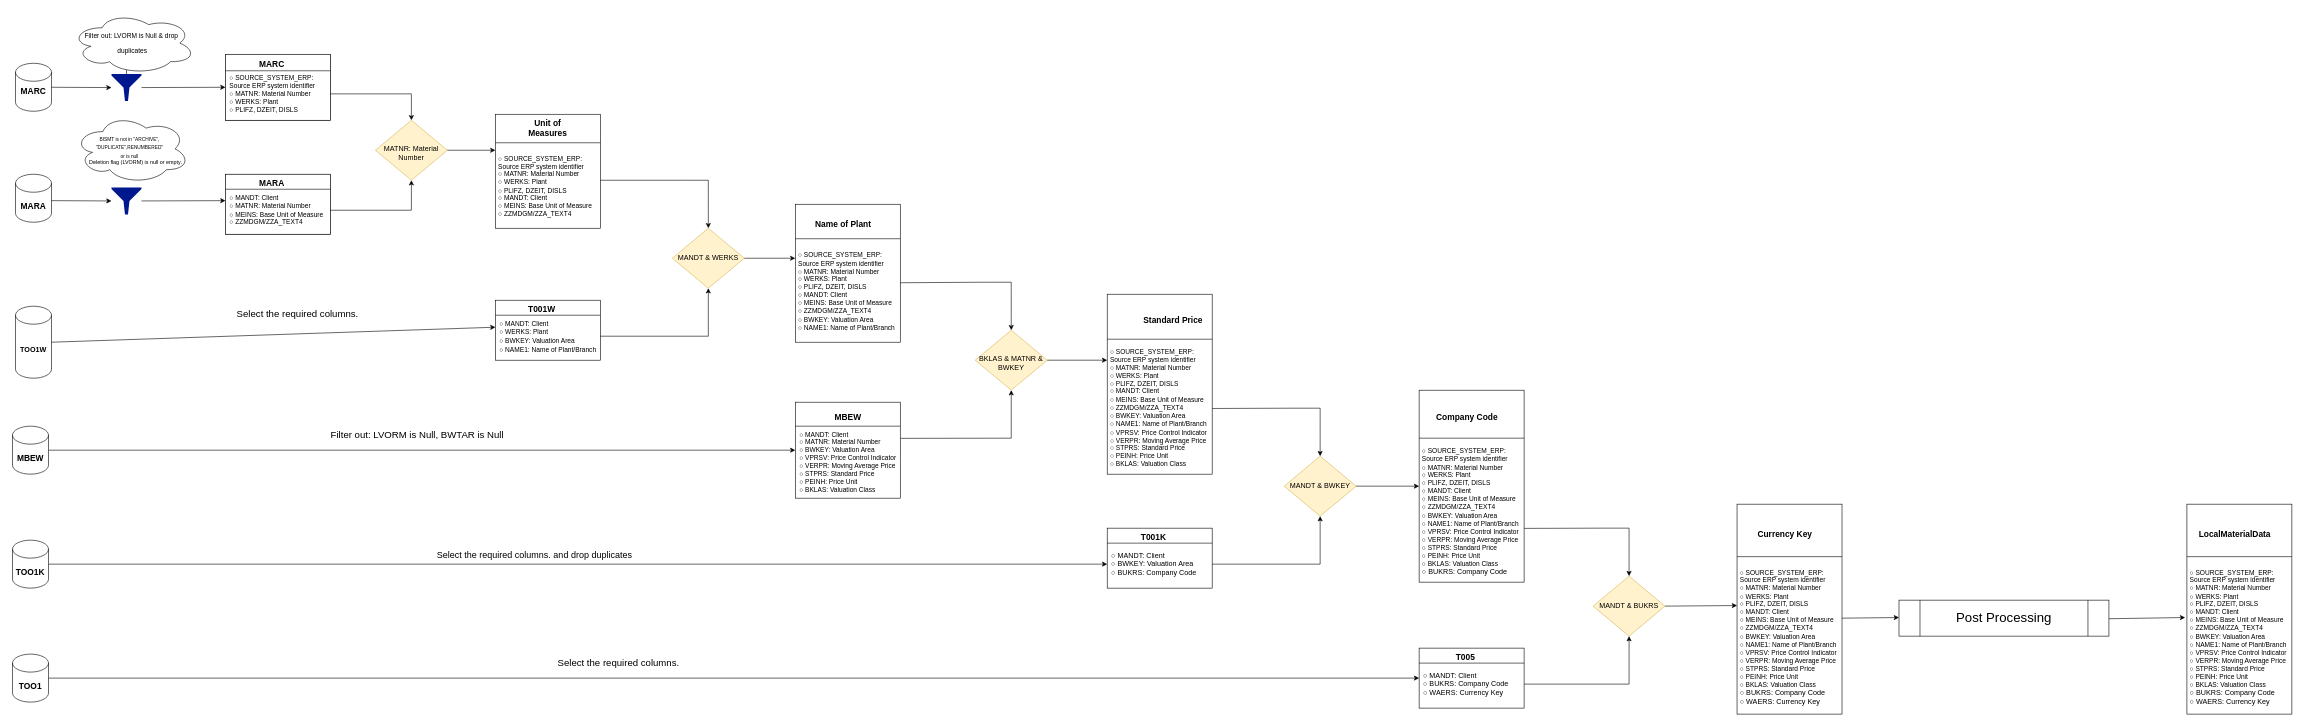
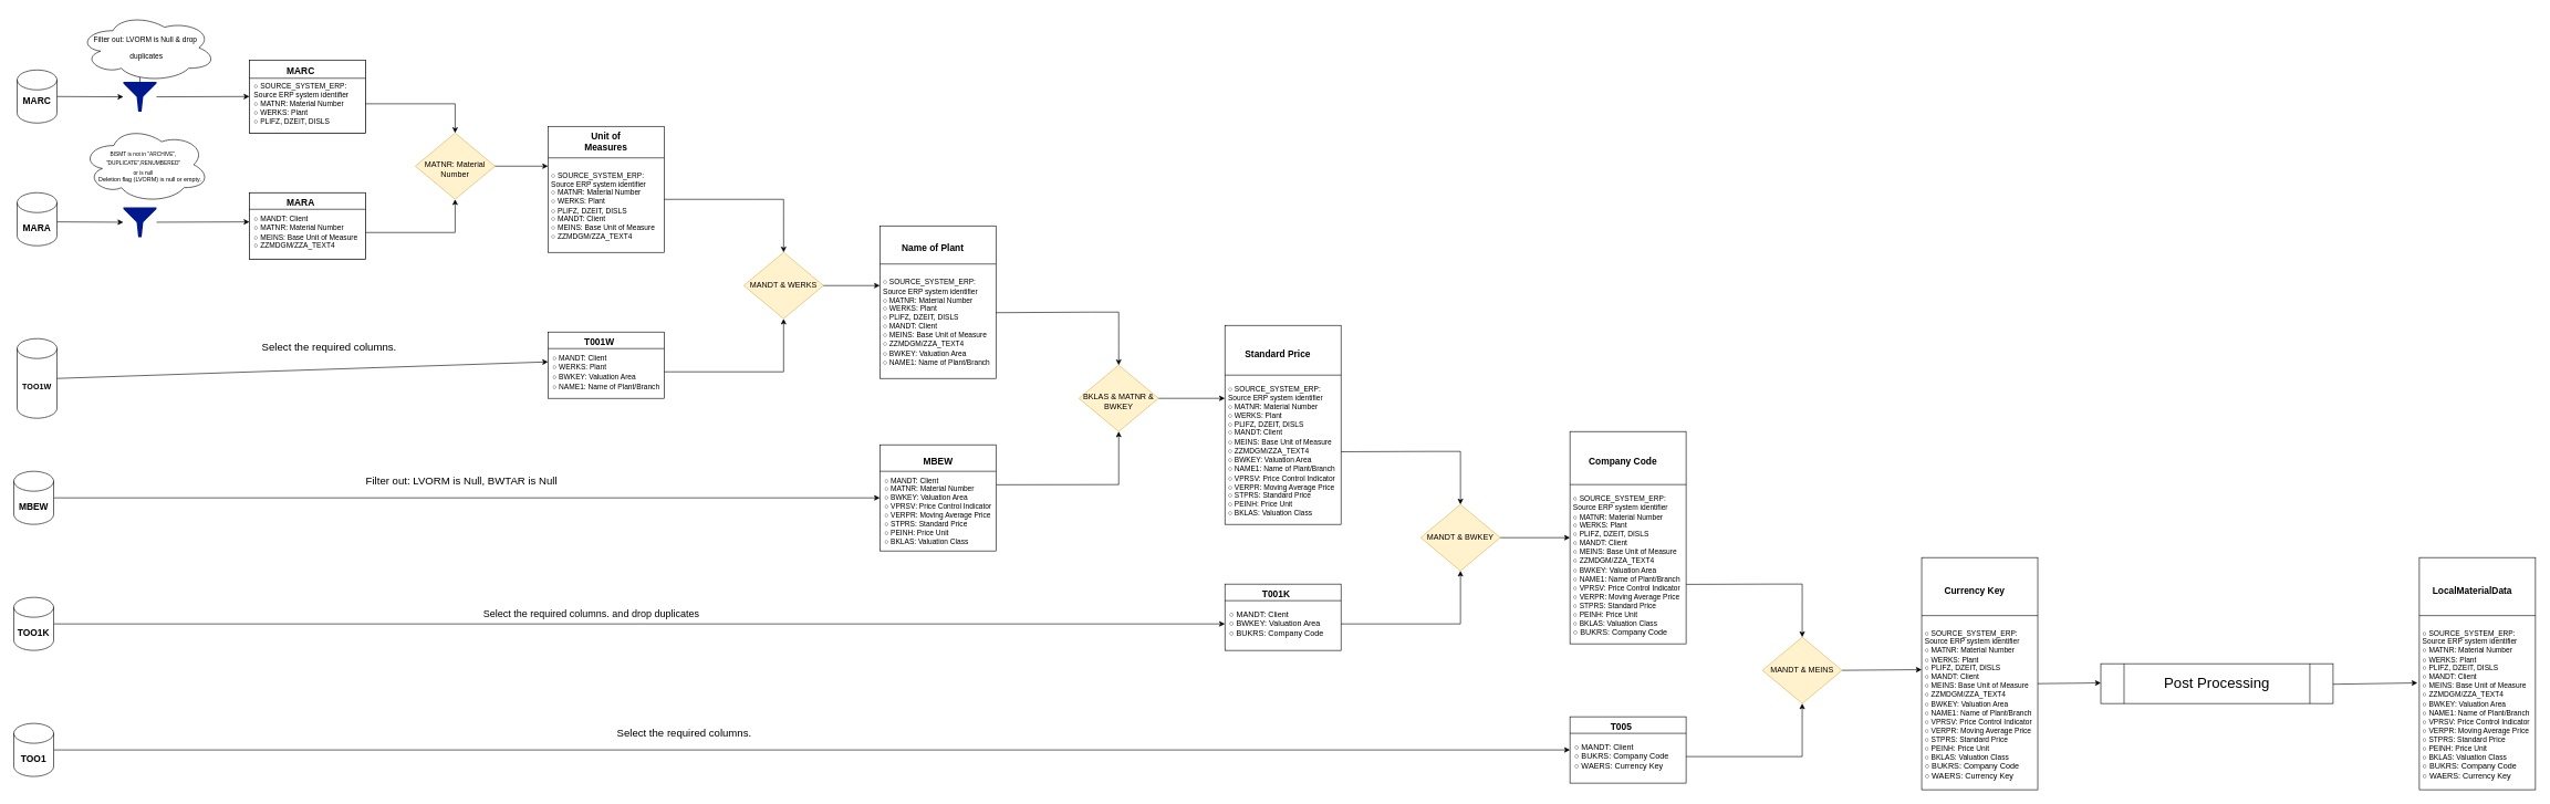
- <mxCell id="62" value="&lt;span style=&quot;font-size: 14px;&quot;&gt;&lt;b&gt;Standard Price&lt;/b&gt;&lt;/span&gt;" style="text;html=1;align=center;verticalAlign=middle;whiteSpace=wrap;rounded=0;" vertex="1" parent="60"><mxGeometry x="50" y="13.043" width="120" height="60" as="geometry" /></mxCell>
+ <mxCell id="62" value="&lt;span style=&quot;font-size: 14px;&quot;&gt;&lt;b&gt;Standard Price&lt;/b&gt;&lt;/span&gt;" style="text;html=1;align=center;verticalAlign=middle;whiteSpace=wrap;rounded=0;" vertex="1" parent="60"><mxGeometry x="20" y="13.043" width="120" height="60" as="geometry" /></mxCell>
- <mxCell id="79" value="MANDT &amp;amp; BUKRS" style="text;html=1;align=center;verticalAlign=middle;whiteSpace=wrap;rounded=0;" vertex="1" parent="77"><mxGeometry x="5" y="45" width="110" height="30" as="geometry" /></mxCell>
+ <mxCell id="79" value="MANDT &amp;amp; MEINS" style="text;html=1;align=center;verticalAlign=middle;whiteSpace=wrap;rounded=0;" vertex="1" parent="77"><mxGeometry x="5" y="45" width="110" height="30" as="geometry" /></mxCell>
